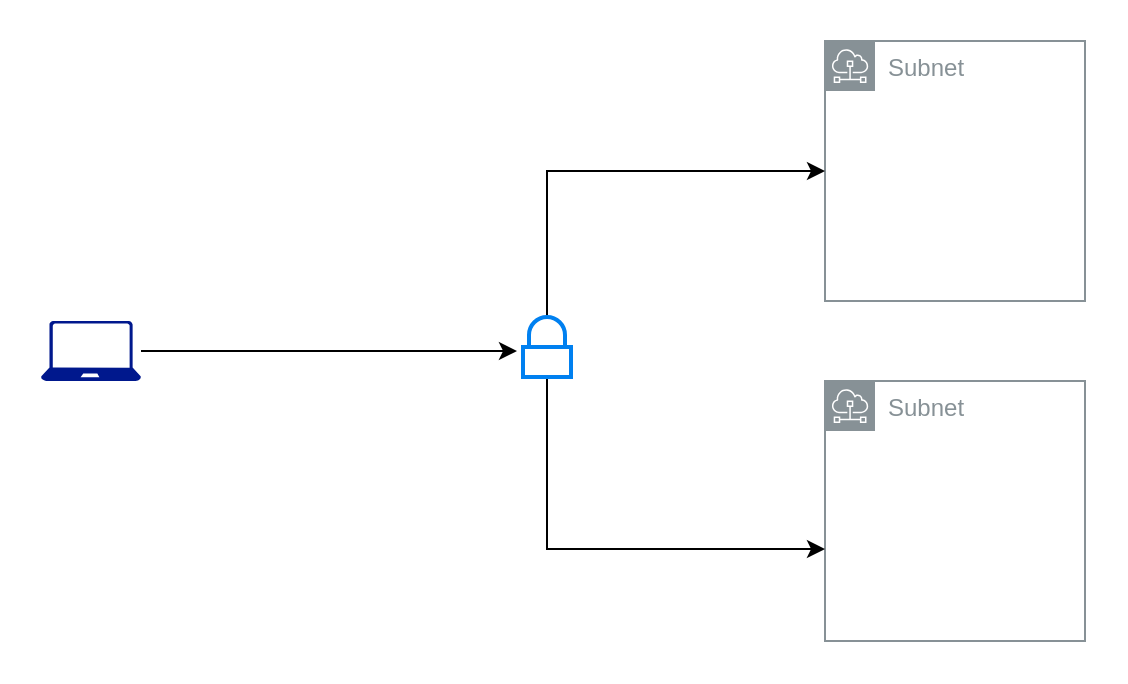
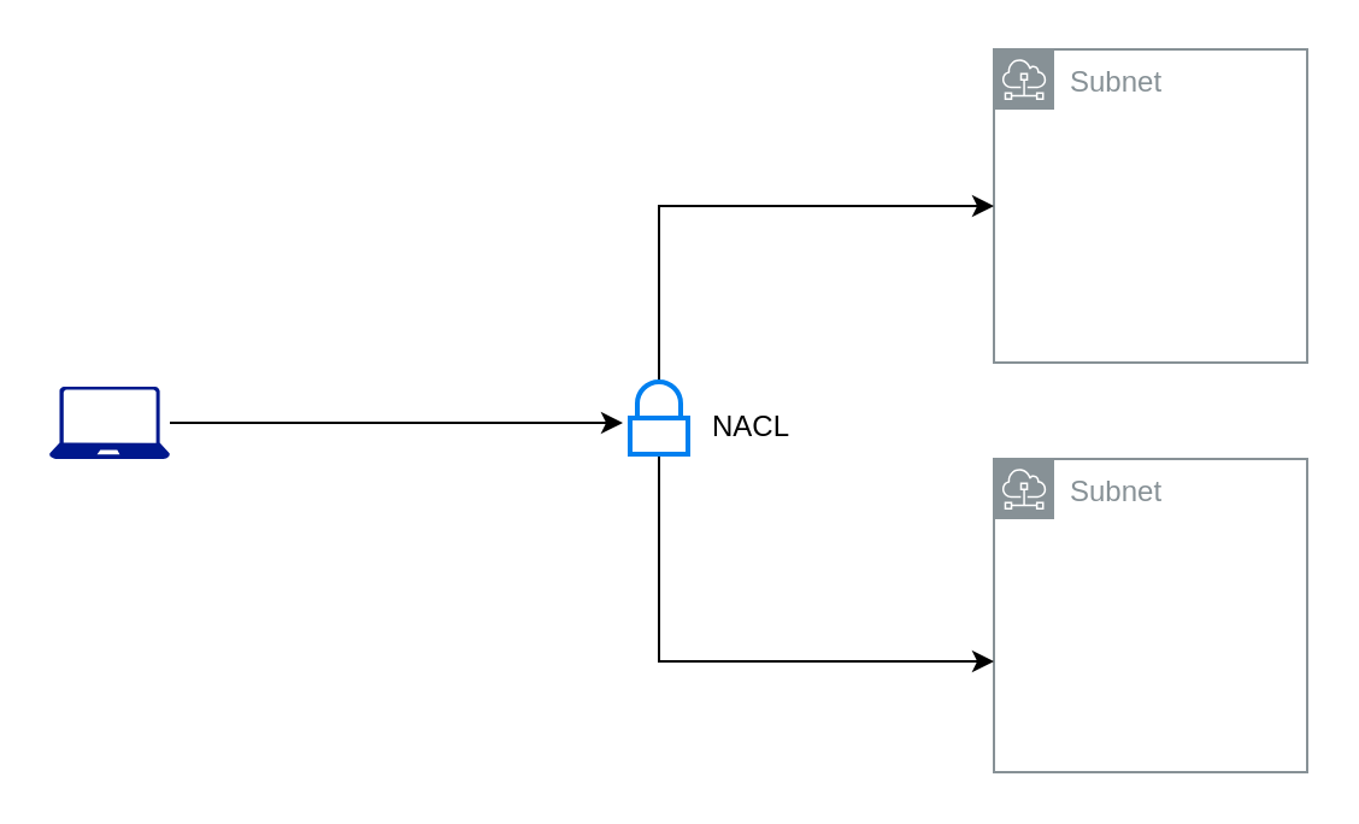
+ <mxCell id="7" value="NACL" style="text;html=1;align=center;verticalAlign=middle;resizable=0;points=[];autosize=1;strokeColor=none;" vertex="1" parent="1"><mxGeometry x="290" y="168" width="42" height="18" as="geometry" /></mxCell>
